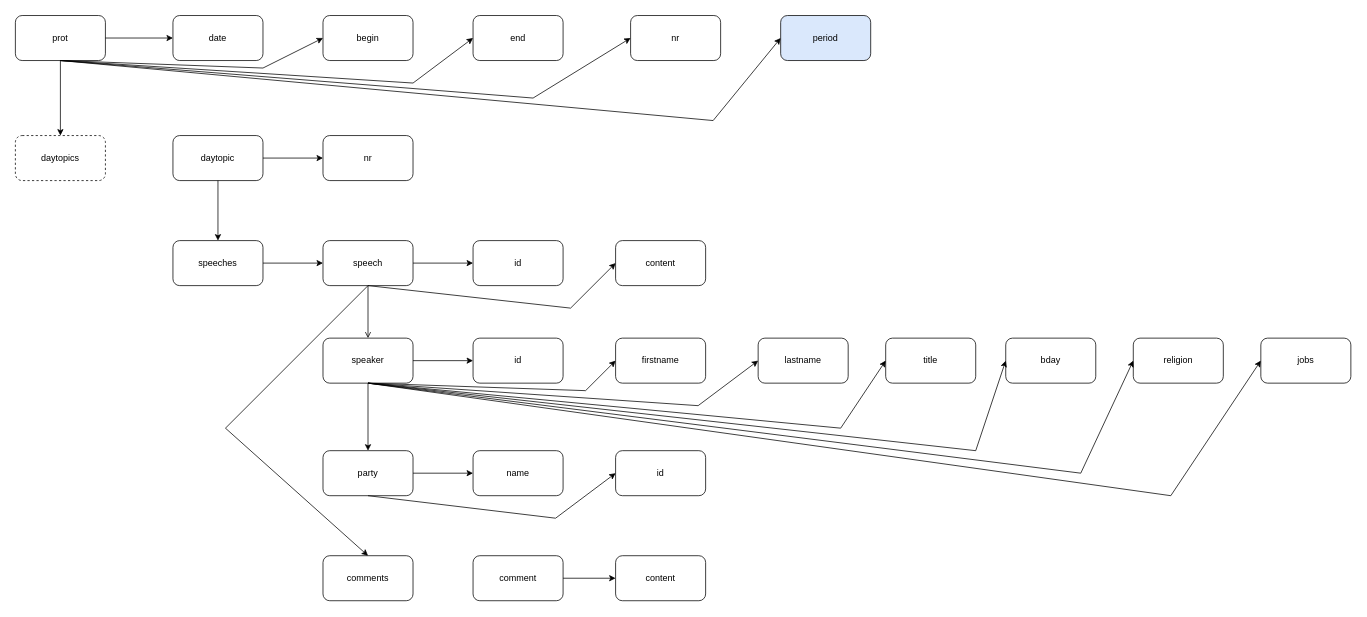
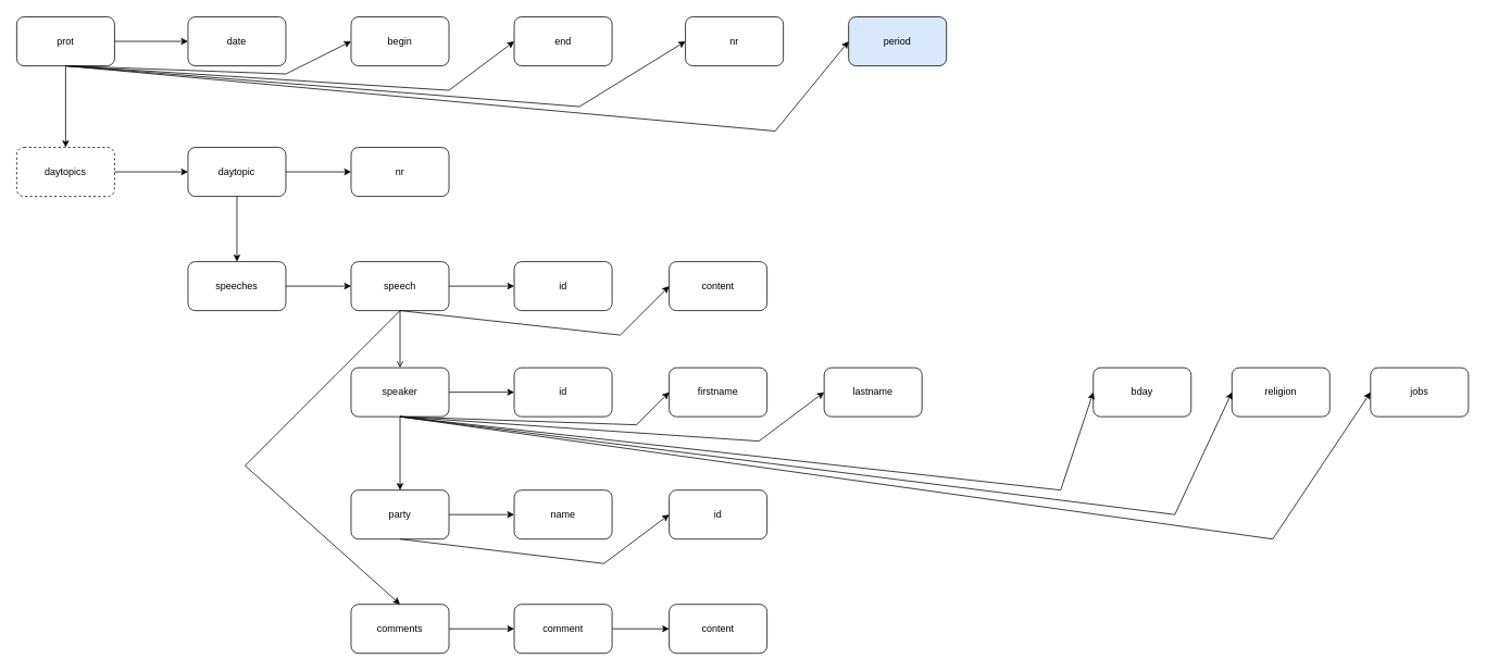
+ <mxCell id="18" value="" style="endArrow=classic;html=1;rounded=0;exitX=1;exitY=0.5;exitDx=0;exitDy=0;entryX=0;entryY=0.5;entryDx=0;entryDy=0;" edge="1" parent="1" source="6" target="17"><mxGeometry width="50" height="50" relative="1" as="geometry"><mxPoint x="560" y="480" as="sourcePoint" /><mxPoint x="610" y="430" as="targetPoint" /></mxGeometry></mxCell>
- <mxCell id="32" value="title" style="rounded=1;whiteSpace=wrap;html=1;" vertex="1" parent="1"><mxGeometry x="1180" y="450" width="120" height="60" as="geometry" /></mxCell>
- <mxCell id="39" value="" style="endArrow=classic;html=1;rounded=0;exitX=0.5;exitY=1;exitDx=0;exitDy=0;entryX=0;entryY=0.5;entryDx=0;entryDy=0;" edge="1" parent="1" source="25" target="32"><mxGeometry width="50" height="50" relative="1" as="geometry"><mxPoint x="990" y="570" as="sourcePoint" /><mxPoint x="1040" y="520" as="targetPoint" /><Array as="points"><mxPoint x="1120" y="570" /></Array></mxGeometry></mxCell>
+ <mxCell id="53" value="" style="endArrow=classic;html=1;rounded=0;exitX=1;exitY=0.5;exitDx=0;exitDy=0;entryX=0;entryY=0.5;entryDx=0;entryDy=0;" edge="1" parent="1" source="49" target="51"><mxGeometry width="50" height="50" relative="1" as="geometry"><mxPoint x="840" y="640" as="sourcePoint" /><mxPoint x="890" y="590" as="targetPoint" /></mxGeometry></mxCell>
